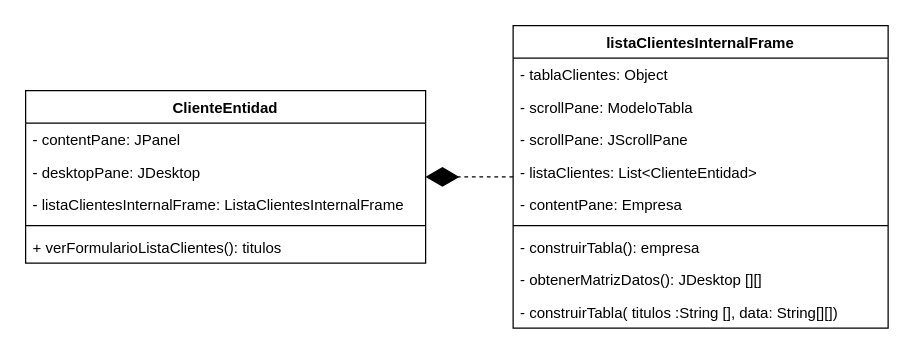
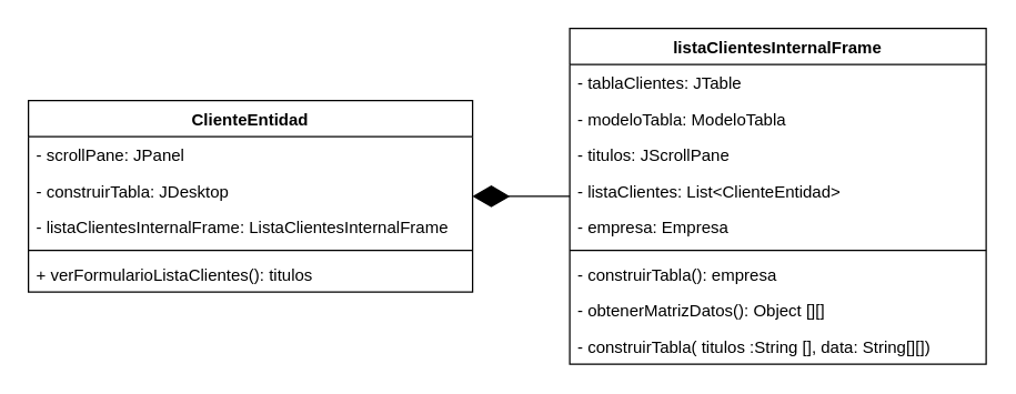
- <mxCell id="9" value="- tablaClientes: Object" style="text;strokeColor=none;fillColor=none;align=left;verticalAlign=top;spacingLeft=4;spacingRight=4;overflow=hidden;rotatable=0;points=[[0,0.5],[1,0.5]];portConstraint=eastwest;" vertex="1" parent="8"><mxGeometry y="26" width="300" height="26" as="geometry" /></mxCell>
+ <mxCell id="9" value="- tablaClientes: JTable" style="text;strokeColor=none;fillColor=none;align=left;verticalAlign=top;spacingLeft=4;spacingRight=4;overflow=hidden;rotatable=0;points=[[0,0.5],[1,0.5]];portConstraint=eastwest;" vertex="1" parent="8"><mxGeometry y="26" width="300" height="26" as="geometry" /></mxCell>
- <mxCell id="10" value="- scrollPane: ModeloTabla" style="text;strokeColor=none;fillColor=none;align=left;verticalAlign=top;spacingLeft=4;spacingRight=4;overflow=hidden;rotatable=0;points=[[0,0.5],[1,0.5]];portConstraint=eastwest;" vertex="1" parent="8"><mxGeometry y="52" width="300" height="26" as="geometry" /></mxCell>
+ <mxCell id="10" value="- modeloTabla: ModeloTabla" style="text;strokeColor=none;fillColor=none;align=left;verticalAlign=top;spacingLeft=4;spacingRight=4;overflow=hidden;rotatable=0;points=[[0,0.5],[1,0.5]];portConstraint=eastwest;" vertex="1" parent="8"><mxGeometry y="52" width="300" height="26" as="geometry" /></mxCell>
- <mxCell id="3" value="- contentPane: JPanel" style="text;strokeColor=none;fillColor=none;align=left;verticalAlign=top;spacingLeft=4;spacingRight=4;overflow=hidden;rotatable=0;points=[[0,0.5],[1,0.5]];portConstraint=eastwest;" vertex="1" parent="2"><mxGeometry y="26" width="320" height="26" as="geometry" /></mxCell>
+ <mxCell id="3" value="- scrollPane: JPanel" style="text;strokeColor=none;fillColor=none;align=left;verticalAlign=top;spacingLeft=4;spacingRight=4;overflow=hidden;rotatable=0;points=[[0,0.5],[1,0.5]];portConstraint=eastwest;" vertex="1" parent="2"><mxGeometry y="26" width="320" height="26" as="geometry" /></mxCell>
- <mxCell id="11" value="- scrollPane: JScrollPane" style="text;strokeColor=none;fillColor=none;align=left;verticalAlign=top;spacingLeft=4;spacingRight=4;overflow=hidden;rotatable=0;points=[[0,0.5],[1,0.5]];portConstraint=eastwest;" vertex="1" parent="8"><mxGeometry y="78" width="300" height="26" as="geometry" /></mxCell>
+ <mxCell id="11" value="- titulos: JScrollPane" style="text;strokeColor=none;fillColor=none;align=left;verticalAlign=top;spacingLeft=4;spacingRight=4;overflow=hidden;rotatable=0;points=[[0,0.5],[1,0.5]];portConstraint=eastwest;" vertex="1" parent="8"><mxGeometry y="78" width="300" height="26" as="geometry" /></mxCell>
- <mxCell id="4" value="- desktopPane: JDesktop" style="text;strokeColor=none;fillColor=none;align=left;verticalAlign=top;spacingLeft=4;spacingRight=4;overflow=hidden;rotatable=0;points=[[0,0.5],[1,0.5]];portConstraint=eastwest;" vertex="1" parent="2"><mxGeometry y="52" width="320" height="26" as="geometry" /></mxCell>
+ <mxCell id="4" value="- construirTabla: JDesktop" style="text;strokeColor=none;fillColor=none;align=left;verticalAlign=top;spacingLeft=4;spacingRight=4;overflow=hidden;rotatable=0;points=[[0,0.5],[1,0.5]];portConstraint=eastwest;" vertex="1" parent="2"><mxGeometry y="52" width="320" height="26" as="geometry" /></mxCell>
- <mxCell id="18" value="" style="endArrow=diamondThin;endFill=1;endSize=24;html=1;dashed=1;" edge="1" parent="1" source="8" target="2"><mxGeometry width="160" relative="1" as="geometry"><mxPoint x="280" y="110" as="sourcePoint" /><mxPoint x="440" y="110" as="targetPoint" /></mxGeometry></mxCell>
+ <mxCell id="18" value="" style="endArrow=diamondThin;endFill=1;endSize=24;html=1;" edge="1" parent="1" source="8" target="2"><mxGeometry width="160" relative="1" as="geometry"><mxPoint x="280" y="110" as="sourcePoint" /><mxPoint x="440" y="110" as="targetPoint" /></mxGeometry></mxCell>
- <mxCell id="13" value="- contentPane: Empresa" style="text;strokeColor=none;fillColor=none;align=left;verticalAlign=top;spacingLeft=4;spacingRight=4;overflow=hidden;rotatable=0;points=[[0,0.5],[1,0.5]];portConstraint=eastwest;" vertex="1" parent="8"><mxGeometry y="130" width="300" height="26" as="geometry" /></mxCell>
+ <mxCell id="13" value="- empresa: Empresa" style="text;strokeColor=none;fillColor=none;align=left;verticalAlign=top;spacingLeft=4;spacingRight=4;overflow=hidden;rotatable=0;points=[[0,0.5],[1,0.5]];portConstraint=eastwest;" vertex="1" parent="8"><mxGeometry y="130" width="300" height="26" as="geometry" /></mxCell>
- <mxCell id="16" value="- obtenerMatrizDatos(): JDesktop [][]" style="text;strokeColor=none;fillColor=none;align=left;verticalAlign=top;spacingLeft=4;spacingRight=4;overflow=hidden;rotatable=0;points=[[0,0.5],[1,0.5]];portConstraint=eastwest;" vertex="1" parent="8"><mxGeometry y="190" width="300" height="26" as="geometry" /></mxCell>
+ <mxCell id="16" value="- obtenerMatrizDatos(): Object [][]" style="text;strokeColor=none;fillColor=none;align=left;verticalAlign=top;spacingLeft=4;spacingRight=4;overflow=hidden;rotatable=0;points=[[0,0.5],[1,0.5]];portConstraint=eastwest;" vertex="1" parent="8"><mxGeometry y="190" width="300" height="26" as="geometry" /></mxCell>
